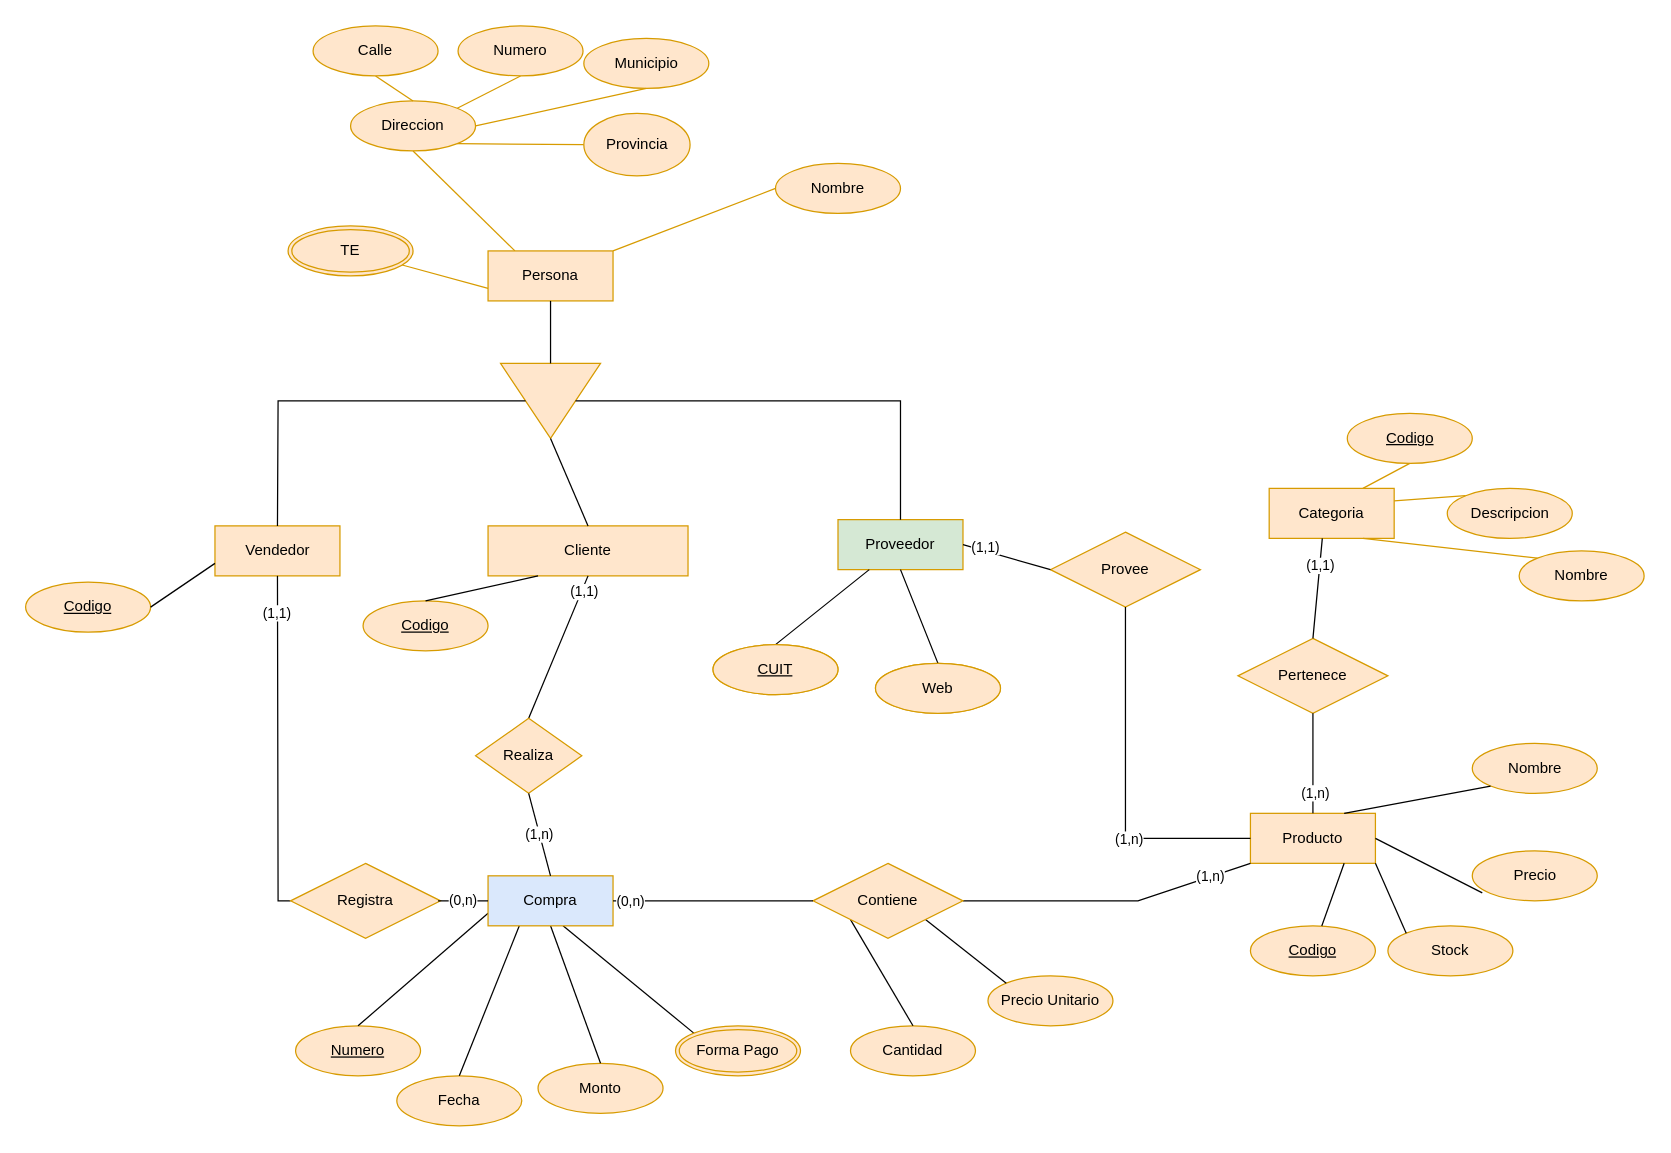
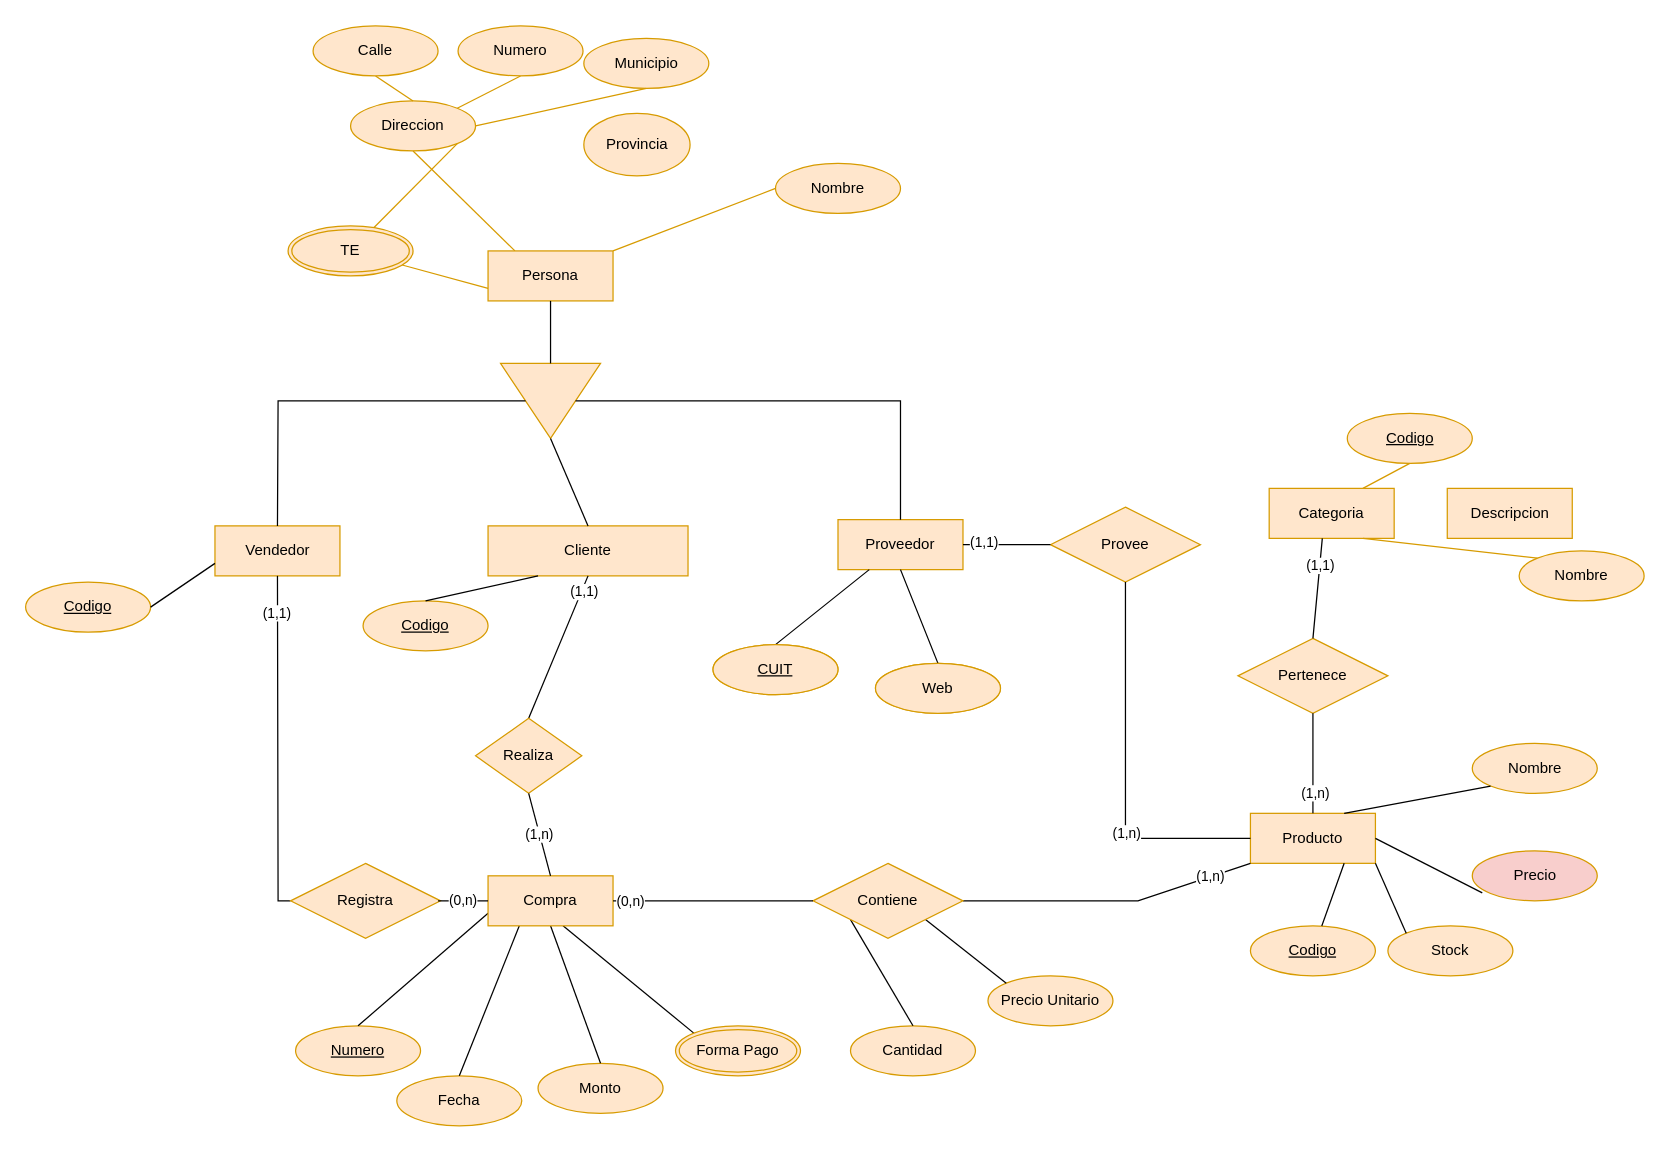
- <mxCell id="49" value="" style="endArrow=none;html=1;rounded=0;entryX=0;entryY=0.5;entryDx=0;entryDy=0;exitX=1;exitY=1;exitDx=0;exitDy=0;fillColor=#ffe6cc;strokeColor=#d79b00;" parent="1" source="41" target="50" edge="1"><mxGeometry relative="1" as="geometry"><mxPoint x="366" y="140" as="sourcePoint" /><mxPoint x="502.64" y="110" as="targetPoint" /></mxGeometry></mxCell>
+ <mxCell id="49" value="" style="endArrow=none;html=1;rounded=0;exitX=1;exitY=1;exitDx=0;exitDy=0;fillColor=#ffe6cc;strokeColor=#d79b00;" parent="1" source="41" target="12" edge="1"><mxGeometry relative="1" as="geometry"><mxPoint x="366" y="140" as="sourcePoint" /><mxPoint x="502.64" y="110" as="targetPoint" /></mxGeometry></mxCell>
- <mxCell id="32" value="" style="endArrow=none;html=1;rounded=0;entryX=0;entryY=0;entryDx=0;entryDy=0;exitX=1;exitY=0.25;exitDx=0;exitDy=0;fillColor=#ffe6cc;strokeColor=#d79b00;" parent="1" source="26" target="31" edge="1"><mxGeometry relative="1" as="geometry"><mxPoint x="1137.5" y="820" as="sourcePoint" /><mxPoint x="1270" y="910" as="targetPoint" /></mxGeometry></mxCell>
- <mxCell id="31" value="Descripcion" style="ellipse;whiteSpace=wrap;html=1;align=center;fontStyle=0;fillColor=#ffe6cc;strokeColor=#d79b00;" parent="1" vertex="1"><mxGeometry x="1157.5" y="390" width="100" height="40" as="geometry" /></mxCell>
+ <mxCell id="31" value="Descripcion" style="whiteSpace=wrap;html=1;align=center;fontStyle=0;fillColor=#ffe6cc;strokeColor=#d79b00;rounded=0;" parent="1" vertex="1"><mxGeometry x="1157.5" y="390" width="100" height="40" as="geometry" /></mxCell>
- <mxCell id="2" value="Proveedor" style="whiteSpace=wrap;html=1;align=center;fillColor=#d5e8d4;strokeColor=#d79b00;" parent="1" vertex="1"><mxGeometry x="670" y="415" width="100" height="40" as="geometry" /></mxCell>
+ <mxCell id="2" value="Proveedor" style="whiteSpace=wrap;html=1;align=center;fillColor=#ffe6cc;strokeColor=#d79b00;" parent="1" vertex="1"><mxGeometry x="670" y="415" width="100" height="40" as="geometry" /></mxCell>
- <mxCell id="23" value="Provee" style="shape=rhombus;perimeter=rhombusPerimeter;whiteSpace=wrap;html=1;align=center;fillColor=#ffe6cc;strokeColor=#d79b00;" parent="1" vertex="1"><mxGeometry x="840" y="425" width="120" height="60" as="geometry" /></mxCell>
+ <mxCell id="23" value="Provee" style="shape=rhombus;perimeter=rhombusPerimeter;whiteSpace=wrap;html=1;align=center;fillColor=#ffe6cc;strokeColor=#d79b00;" parent="1" vertex="1"><mxGeometry x="840" y="405" width="120" height="60" as="geometry" /></mxCell>
- <mxCell id="19" value="Precio" style="ellipse;whiteSpace=wrap;html=1;align=center;fillColor=#ffe6cc;strokeColor=#d79b00;" parent="1" vertex="1"><mxGeometry x="1177.5" y="680" width="100" height="40" as="geometry" /></mxCell>
+ <mxCell id="19" value="Precio" style="ellipse;whiteSpace=wrap;html=1;align=center;fillColor=#f8cecc;strokeColor=#d79b00;" parent="1" vertex="1"><mxGeometry x="1177.5" y="680" width="100" height="40" as="geometry" /></mxCell>
- <mxCell id="77" value="Compra" style="whiteSpace=wrap;html=1;align=center;fillColor=#dae8fc;strokeColor=#d79b00;" parent="1" vertex="1"><mxGeometry x="390" y="700" width="100" height="40" as="geometry" /></mxCell>
+ <mxCell id="77" value="Compra" style="whiteSpace=wrap;html=1;align=center;fillColor=#ffe6cc;strokeColor=#d79b00;" parent="1" vertex="1"><mxGeometry x="390" y="700" width="100" height="40" as="geometry" /></mxCell>
